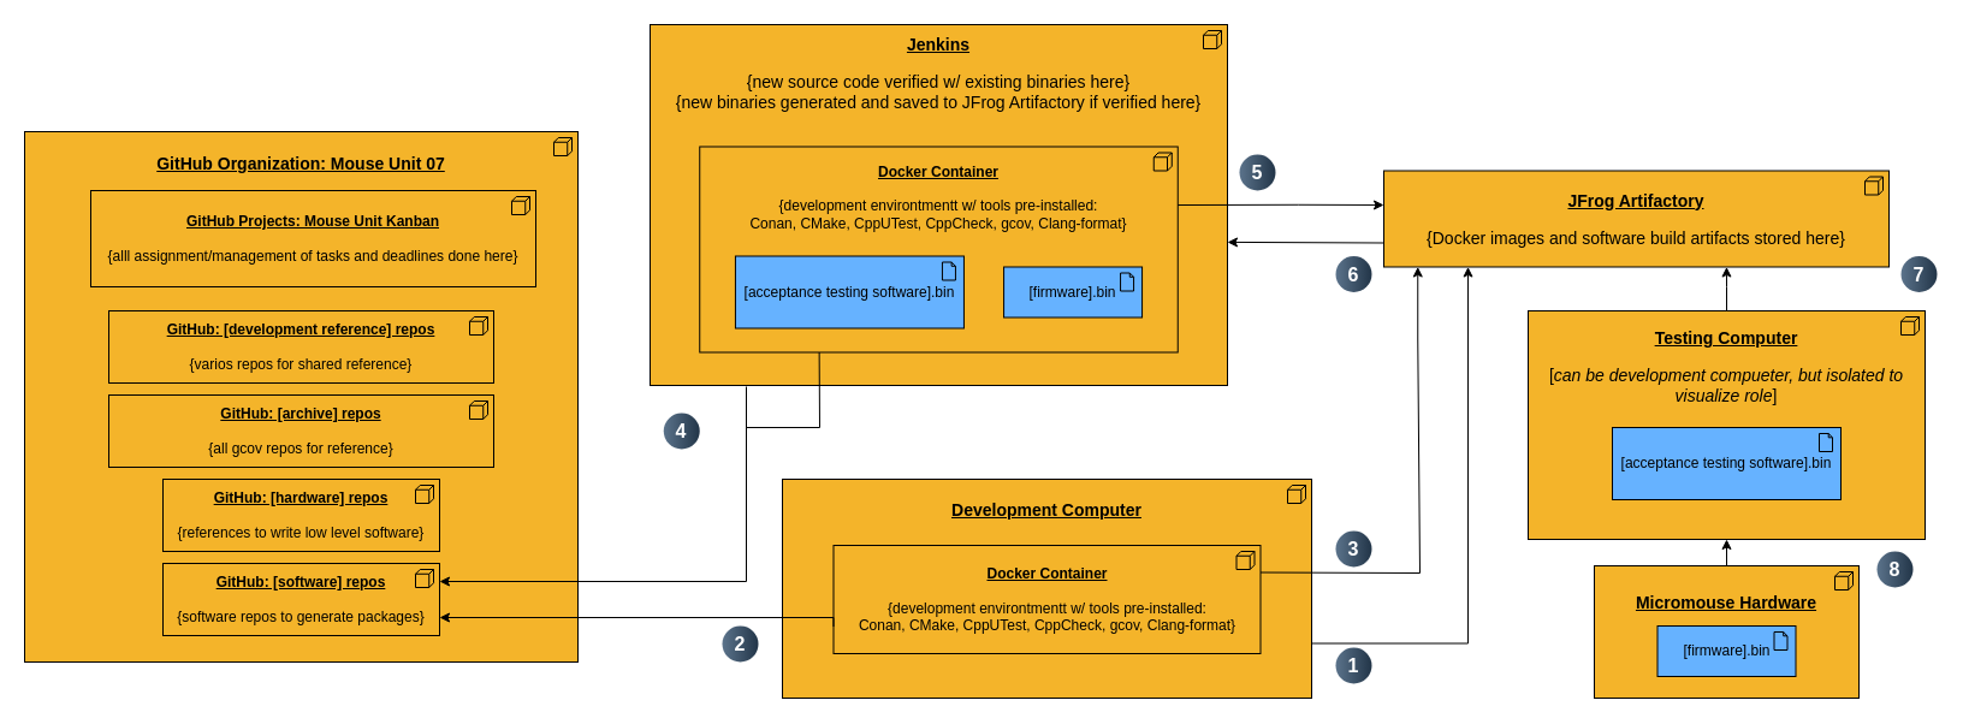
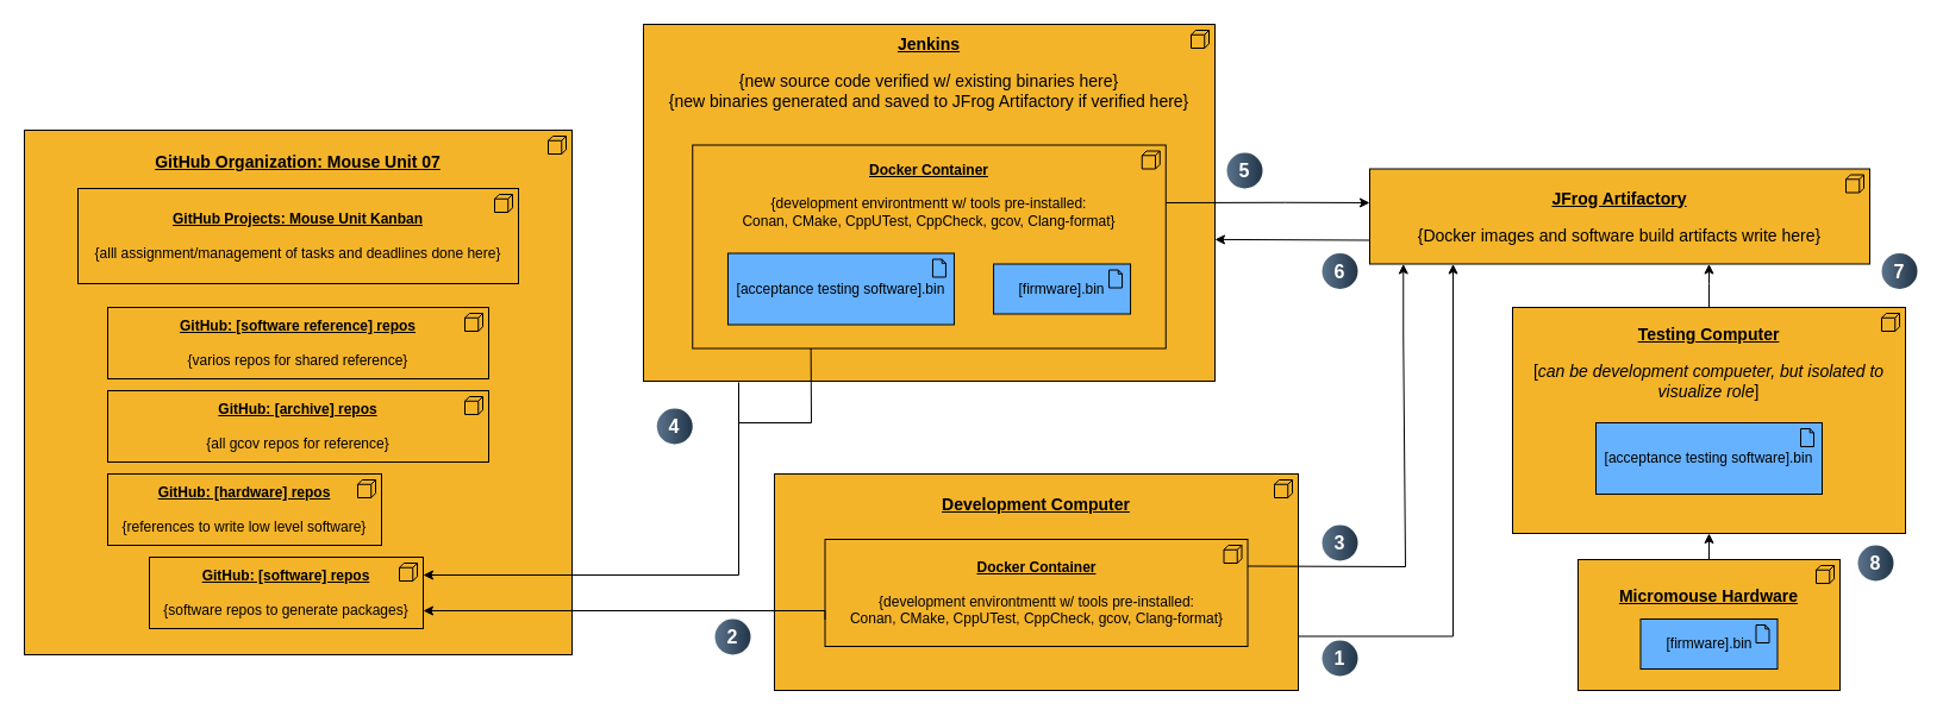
- <mxCell id="10" value="&lt;span style=&quot;font-size: 14px;&quot;&gt;&lt;b&gt;&lt;u&gt;JFrog Artifactory&lt;/u&gt;&lt;/b&gt;&lt;/span&gt;&lt;span style=&quot;font-size: 14px;&quot;&gt;&lt;b&gt;&lt;u&gt;&lt;br&gt;&lt;/u&gt;&lt;/b&gt;&lt;/span&gt;&lt;br&gt;&lt;span style=&quot;font-size: 14px; background-color: transparent; color: light-dark(rgb(0, 0, 0), rgb(255, 255, 255));&quot;&gt;{Docker images and software build artifacts stored here}&lt;/span&gt;" style="html=1;outlineConnect=0;whiteSpace=wrap;fillColor=light-dark(#f4b42a, #004400);shape=mxgraph.archimate.application;appType=node;align=center;" vertex="1" parent="1"><mxGeometry x="1150" y="141.5" width="420" height="80" as="geometry" /></mxCell>
+ <mxCell id="10" value="&lt;span style=&quot;font-size: 14px;&quot;&gt;&lt;b&gt;&lt;u&gt;JFrog Artifactory&lt;/u&gt;&lt;/b&gt;&lt;/span&gt;&lt;span style=&quot;font-size: 14px;&quot;&gt;&lt;b&gt;&lt;u&gt;&lt;br&gt;&lt;/u&gt;&lt;/b&gt;&lt;/span&gt;&lt;br&gt;&lt;span style=&quot;font-size: 14px; background-color: transparent; color: light-dark(rgb(0, 0, 0), rgb(255, 255, 255));&quot;&gt;{Docker images and software build artifacts write here}&lt;/span&gt;" style="html=1;outlineConnect=0;whiteSpace=wrap;fillColor=light-dark(#f4b42a, #004400);shape=mxgraph.archimate.application;appType=node;align=center;" vertex="1" parent="1"><mxGeometry x="1150" y="141.5" width="420" height="80" as="geometry" /></mxCell>
- <mxCell id="3" value="&lt;b&gt;&lt;u&gt;GitHub Projects: Mouse Unit Kanban&lt;/u&gt;&lt;/b&gt;&lt;b&gt;&lt;u&gt;&lt;br&gt;&lt;/u&gt;&lt;/b&gt;&lt;span style=&quot;background-color: transparent; color: light-dark(rgb(0, 0, 0), rgb(255, 255, 255));&quot;&gt;&lt;br&gt;{alll assignment/management of tasks and deadlines done here}&lt;/span&gt;" style="html=1;outlineConnect=0;whiteSpace=wrap;fillColor=light-dark(#f4b42a, #004400);shape=mxgraph.archimate.application;appType=node;align=center;" parent="1" vertex="1"><mxGeometry x="75" y="158" width="370" height="80" as="geometry" /></mxCell>
+ <mxCell id="3" value="&lt;b&gt;&lt;u&gt;GitHub Projects: Mouse Unit Kanban&lt;/u&gt;&lt;/b&gt;&lt;b&gt;&lt;u&gt;&lt;br&gt;&lt;/u&gt;&lt;/b&gt;&lt;span style=&quot;background-color: transparent; color: light-dark(rgb(0, 0, 0), rgb(255, 255, 255));&quot;&gt;&lt;br&gt;{alll assignment/management of tasks and deadlines done here}&lt;/span&gt;" style="html=1;outlineConnect=0;whiteSpace=wrap;fillColor=light-dark(#f4b42a, #004400);shape=mxgraph.archimate.application;appType=node;align=center;" parent="1" vertex="1"><mxGeometry x="65" y="158" width="370" height="80" as="geometry" /></mxCell>
- <mxCell id="5" value="&lt;b&gt;&lt;u&gt;GitHub: [development reference] repos&lt;/u&gt;&lt;/b&gt;&lt;div&gt;&lt;br&gt;&lt;span style=&quot;background-color: transparent; color: light-dark(rgb(0, 0, 0), rgb(255, 255, 255));&quot;&gt;{varios repos for shared reference}&lt;/span&gt;&lt;/div&gt;" style="html=1;outlineConnect=0;whiteSpace=wrap;fillColor=light-dark(#f4b42a, #004400);shape=mxgraph.archimate.application;appType=node;align=center;" vertex="1" parent="1"><mxGeometry x="90" y="258" width="320" height="60" as="geometry" /></mxCell>
+ <mxCell id="5" value="&lt;b&gt;&lt;u&gt;GitHub: [software reference] repos&lt;/u&gt;&lt;/b&gt;&lt;div&gt;&lt;br&gt;&lt;span style=&quot;background-color: transparent; color: light-dark(rgb(0, 0, 0), rgb(255, 255, 255));&quot;&gt;{varios repos for shared reference}&lt;/span&gt;&lt;/div&gt;" style="html=1;outlineConnect=0;whiteSpace=wrap;fillColor=light-dark(#f4b42a, #004400);shape=mxgraph.archimate.application;appType=node;align=center;" vertex="1" parent="1"><mxGeometry x="90" y="258" width="320" height="60" as="geometry" /></mxCell>
- <mxCell id="6" value="&lt;b&gt;&lt;u&gt;GitHub: [hardware] repos&lt;br&gt;&lt;/u&gt;&lt;/b&gt;&lt;br&gt;&lt;span style=&quot;background-color: transparent; color: light-dark(rgb(0, 0, 0), rgb(255, 255, 255));&quot;&gt;{references to write low level software}&lt;/span&gt;" style="html=1;outlineConnect=0;whiteSpace=wrap;fillColor=light-dark(#f4b42a, #004400);shape=mxgraph.archimate.application;appType=node;align=center;" vertex="1" parent="1"><mxGeometry x="135" y="398" width="230" height="60" as="geometry" /></mxCell>
+ <mxCell id="6" value="&lt;b&gt;&lt;u&gt;GitHub: [hardware] repos&lt;br&gt;&lt;/u&gt;&lt;/b&gt;&lt;br&gt;&lt;span style=&quot;background-color: transparent; color: light-dark(rgb(0, 0, 0), rgb(255, 255, 255));&quot;&gt;{references to write low level software}&lt;/span&gt;" style="html=1;outlineConnect=0;whiteSpace=wrap;fillColor=light-dark(#f4b42a, #004400);shape=mxgraph.archimate.application;appType=node;align=center;" vertex="1" parent="1"><mxGeometry x="90" y="398" width="230" height="60" as="geometry" /></mxCell>
- <mxCell id="4" value="&lt;b&gt;&lt;u&gt;GitHub: [software] repos&lt;br&gt;&lt;/u&gt;&lt;/b&gt;&lt;br&gt;&lt;span style=&quot;background-color: transparent; color: light-dark(rgb(0, 0, 0), rgb(255, 255, 255));&quot;&gt;{software repos to generate packages}&lt;/span&gt;" style="html=1;outlineConnect=0;whiteSpace=wrap;fillColor=light-dark(#f4b42a, #004400);shape=mxgraph.archimate.application;appType=node;align=center;" vertex="1" parent="1"><mxGeometry x="135" y="468" width="230" height="60" as="geometry" /></mxCell>
+ <mxCell id="4" value="&lt;b&gt;&lt;u&gt;GitHub: [software] repos&lt;br&gt;&lt;/u&gt;&lt;/b&gt;&lt;br&gt;&lt;span style=&quot;background-color: transparent; color: light-dark(rgb(0, 0, 0), rgb(255, 255, 255));&quot;&gt;{software repos to generate packages}&lt;/span&gt;" style="html=1;outlineConnect=0;whiteSpace=wrap;fillColor=light-dark(#f4b42a, #004400);shape=mxgraph.archimate.application;appType=node;align=center;" vertex="1" parent="1"><mxGeometry x="125" y="468" width="230" height="60" as="geometry" /></mxCell>
